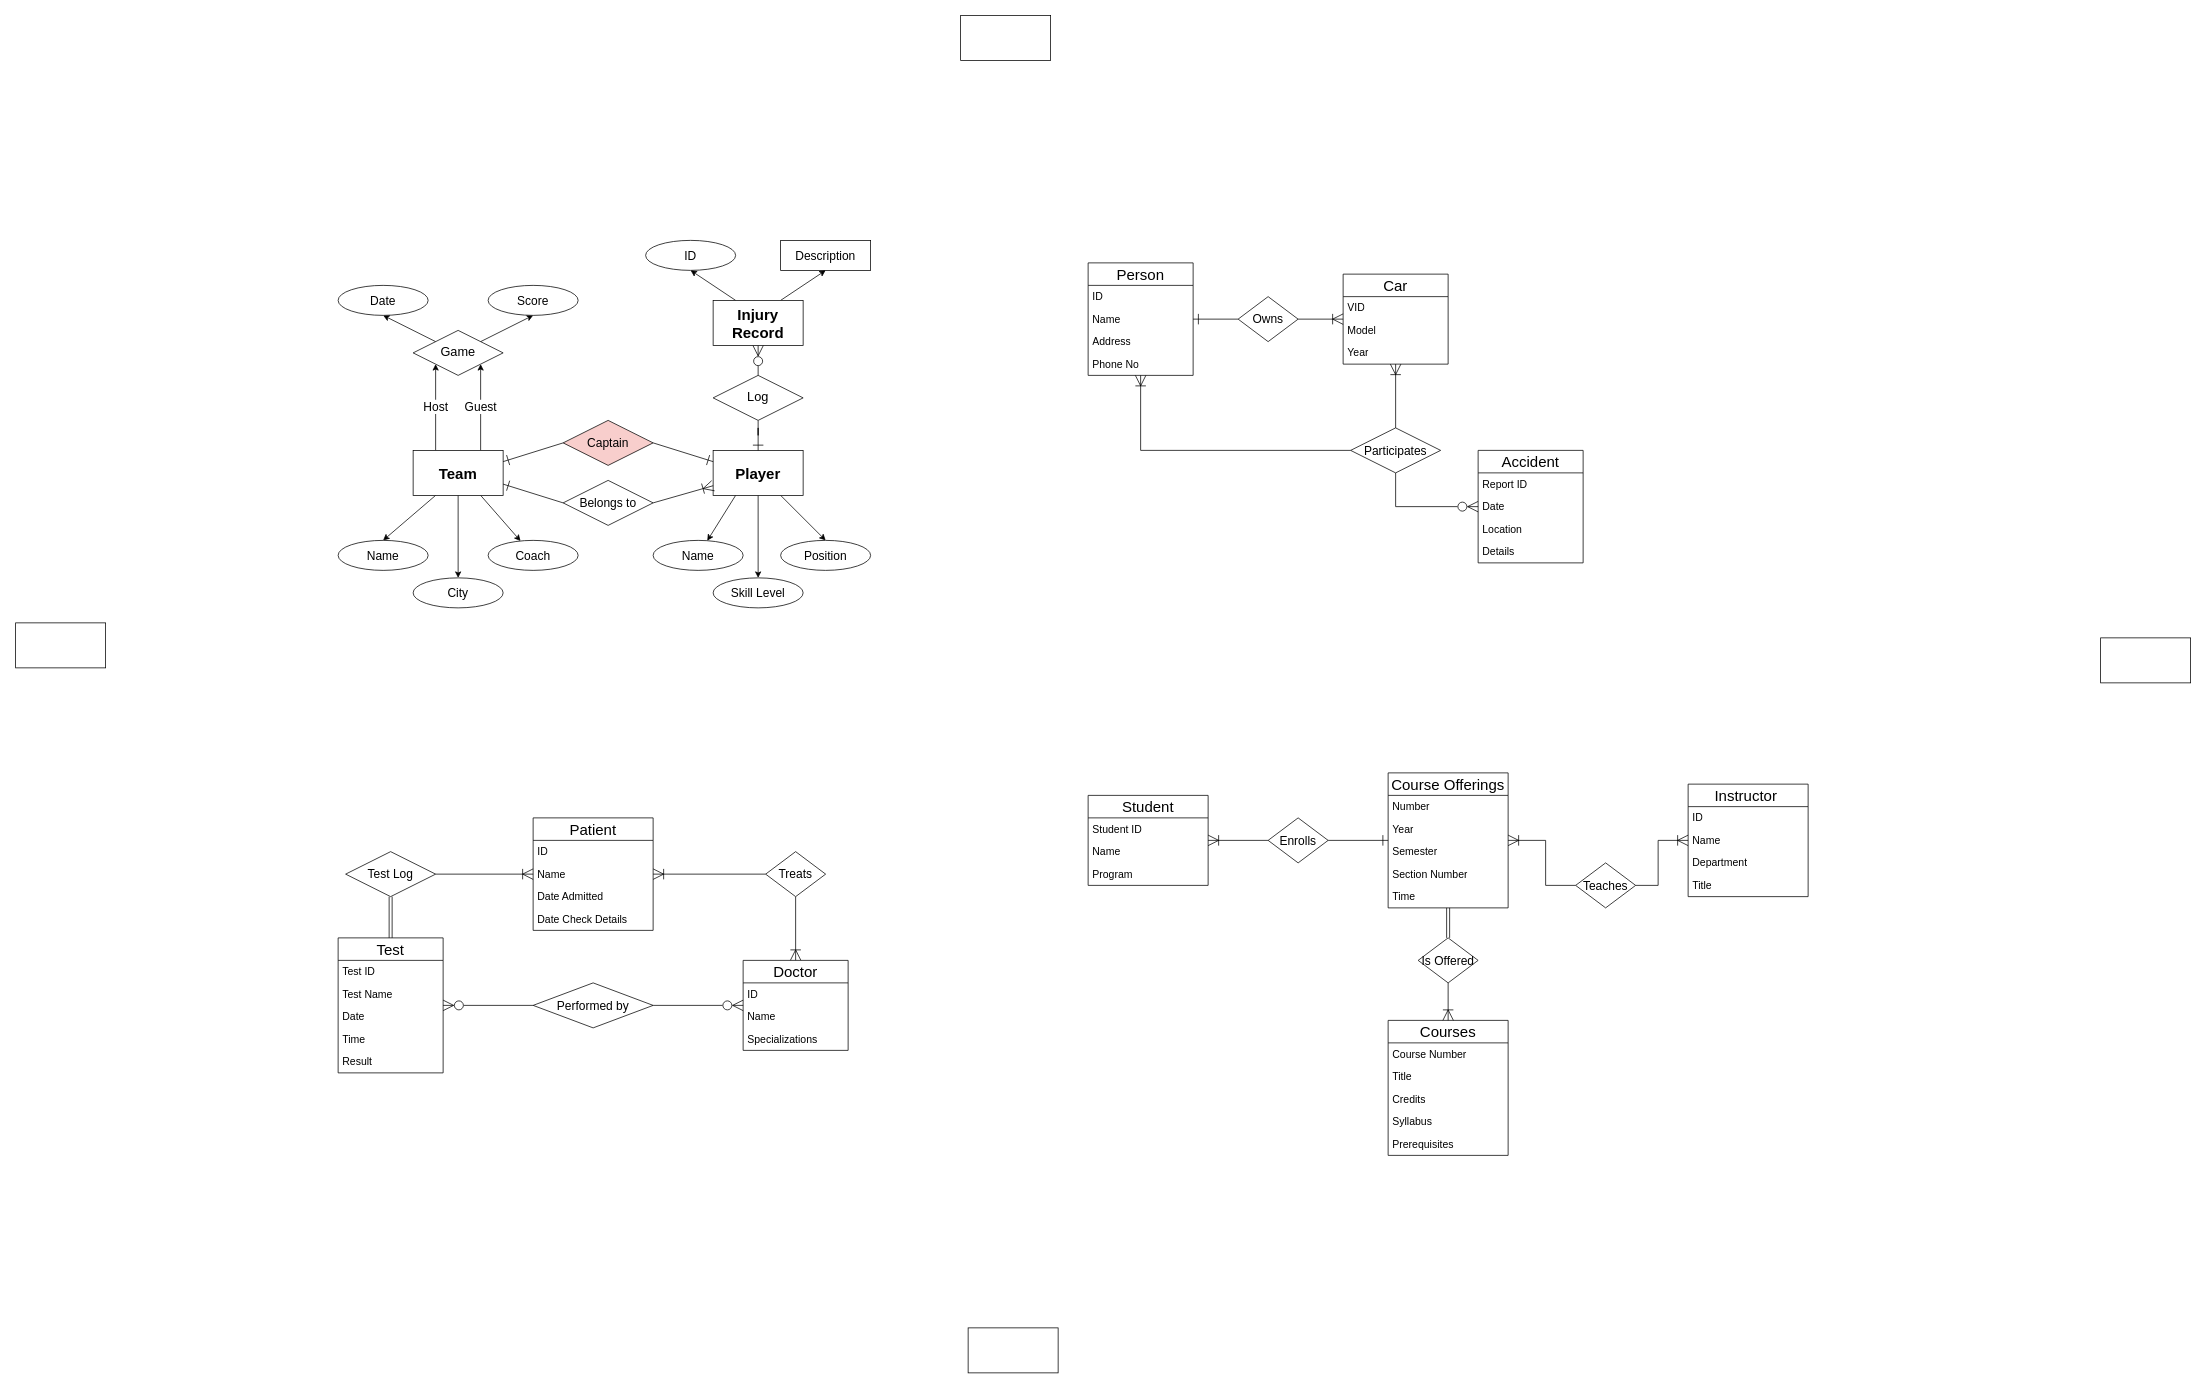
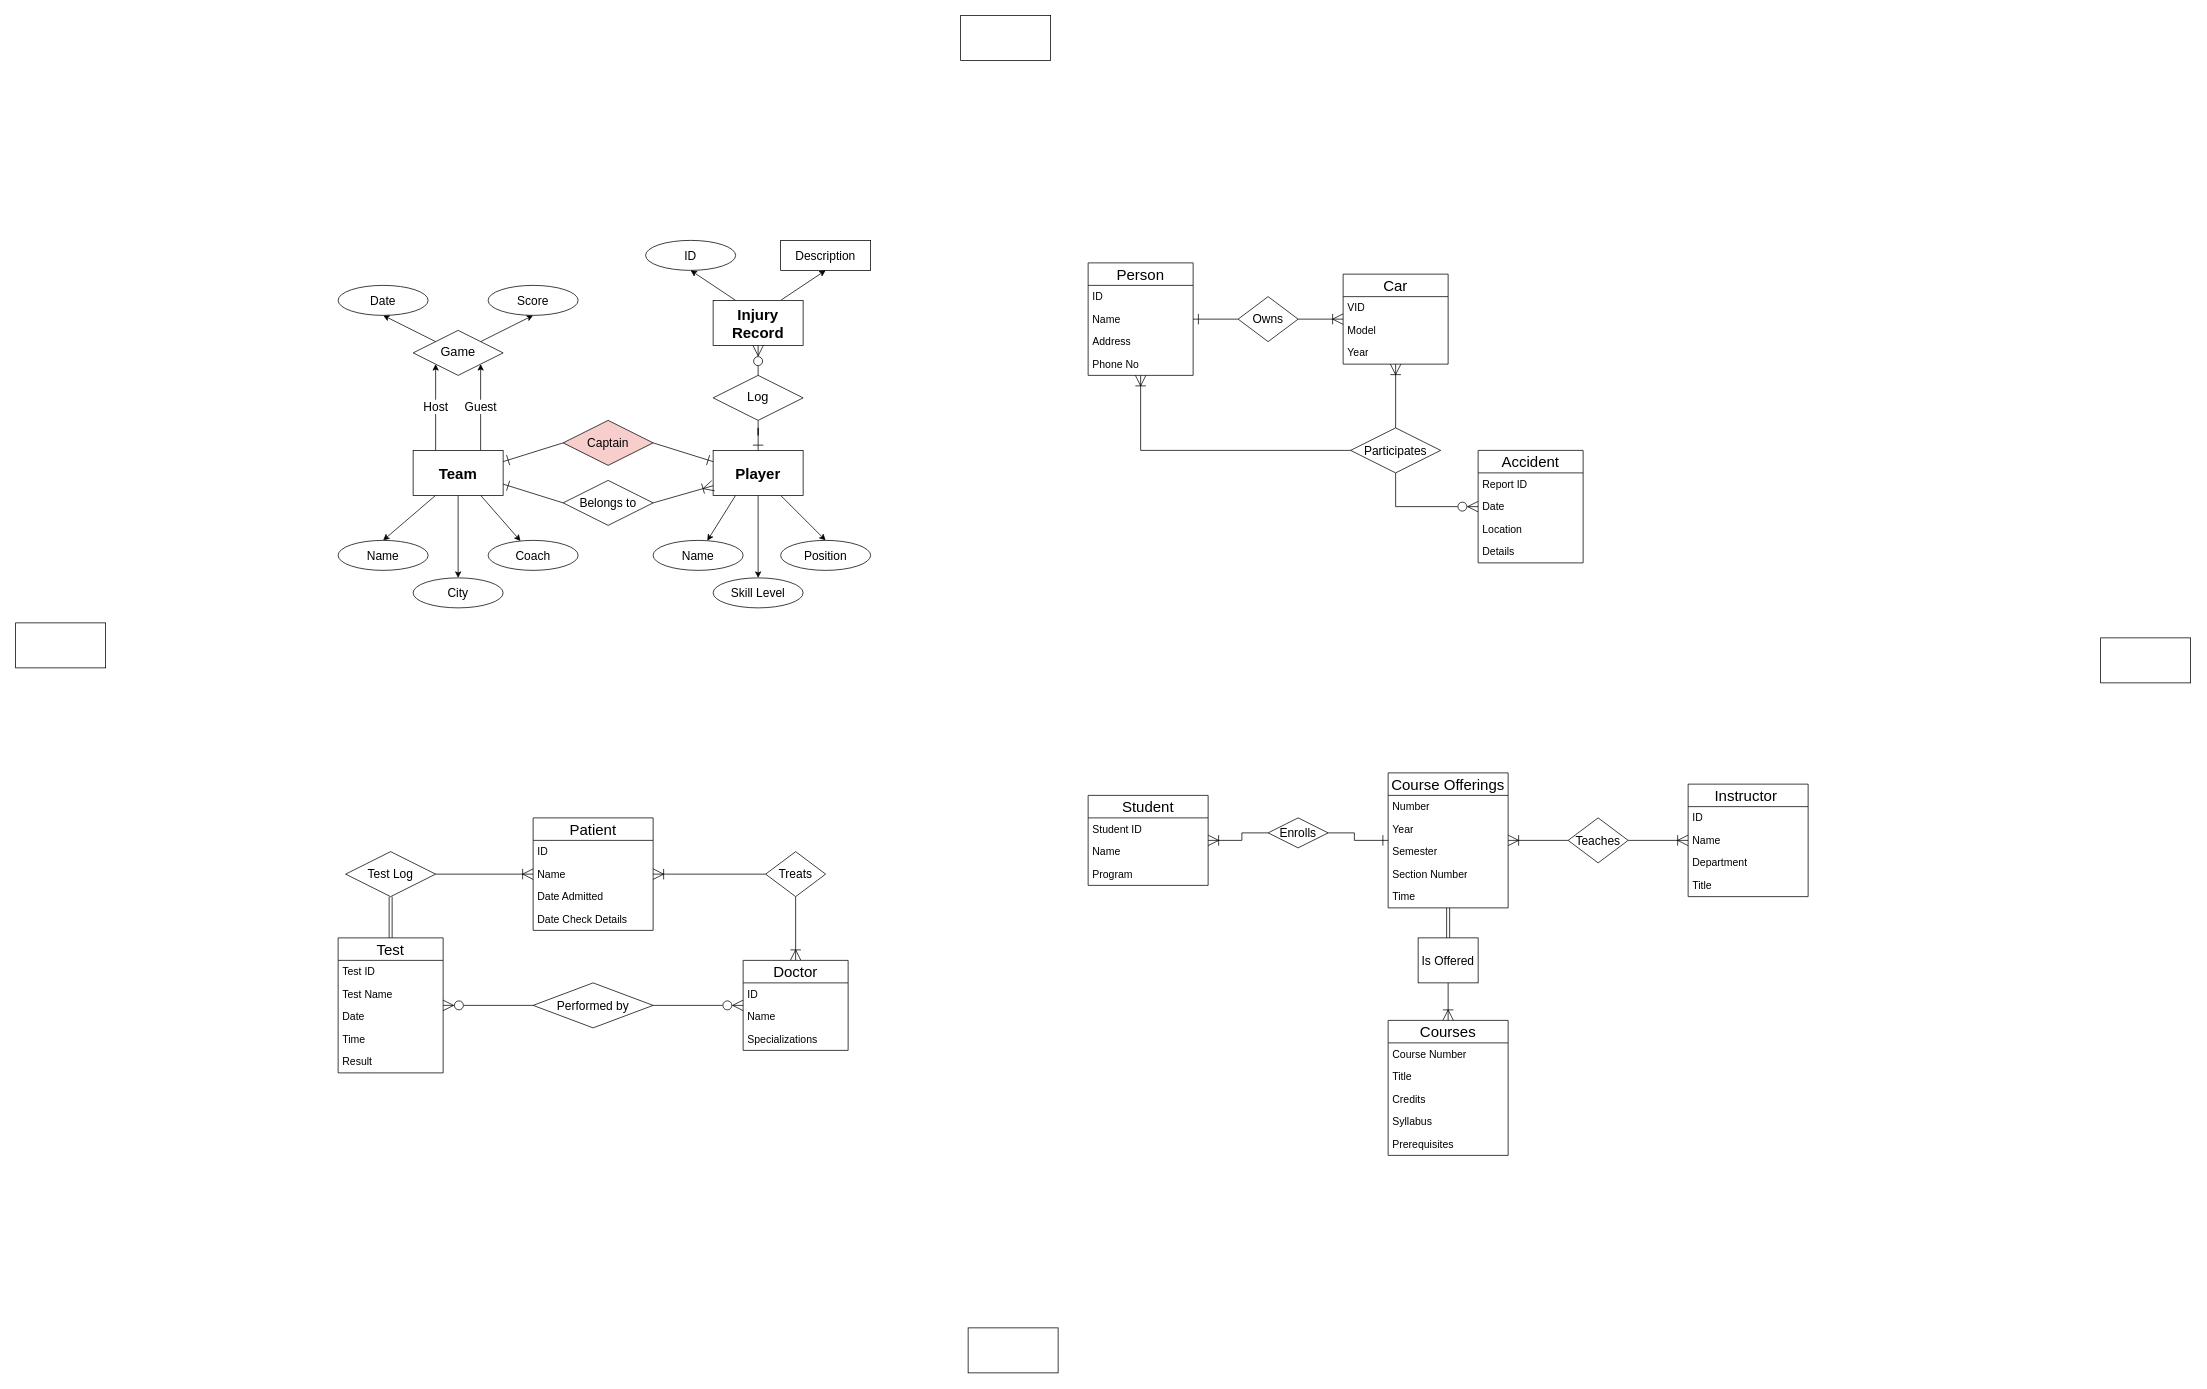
- <mxCell id="88" value="Enrolls" style="rhombus;whiteSpace=wrap;html=1;fontSize=16;" vertex="1" parent="1"><mxGeometry x="1690" y="1090" width="80" height="60" as="geometry" /></mxCell>
+ <mxCell id="88" value="Enrolls" style="rhombus;whiteSpace=wrap;html=1;fontSize=16;" vertex="1" parent="1"><mxGeometry x="1690" y="1090" width="80" height="40" as="geometry" /></mxCell>
- <mxCell id="111" value="Teaches" style="rhombus;whiteSpace=wrap;html=1;fontSize=16;" vertex="1" parent="1"><mxGeometry x="2100" y="1150" width="80" height="60" as="geometry" /></mxCell>
+ <mxCell id="111" value="Teaches" style="rhombus;whiteSpace=wrap;html=1;fontSize=16;" vertex="1" parent="1"><mxGeometry x="2090" y="1090" width="80" height="60" as="geometry" /></mxCell>
- <mxCell id="108" value="Is Offered" style="rhombus;whiteSpace=wrap;html=1;fontSize=16;" vertex="1" parent="1"><mxGeometry x="1890" y="1250" width="80" height="60" as="geometry" /></mxCell>
+ <mxCell id="108" value="Is Offered" style="whiteSpace=wrap;html=1;fontSize=16;rounded=0;" vertex="1" parent="1"><mxGeometry x="1890" y="1250" width="80" height="60" as="geometry" /></mxCell>
